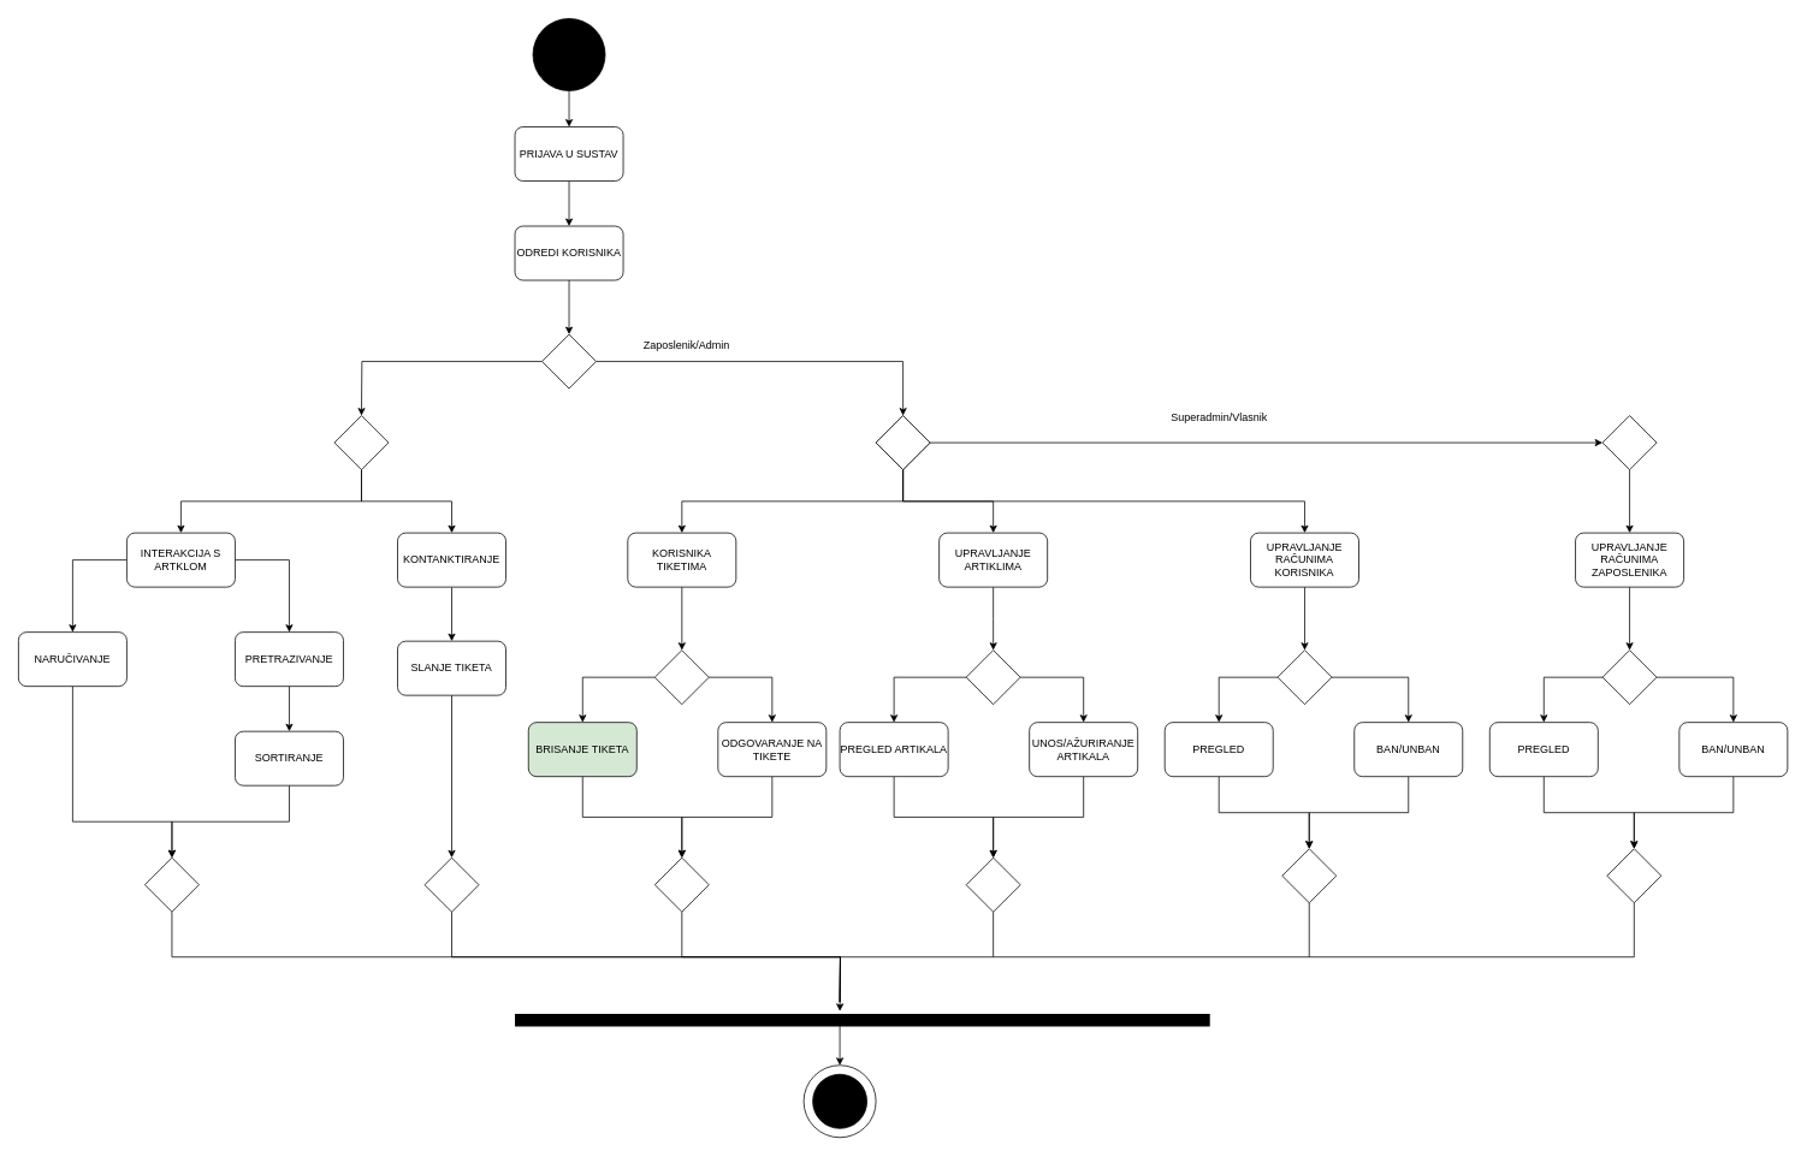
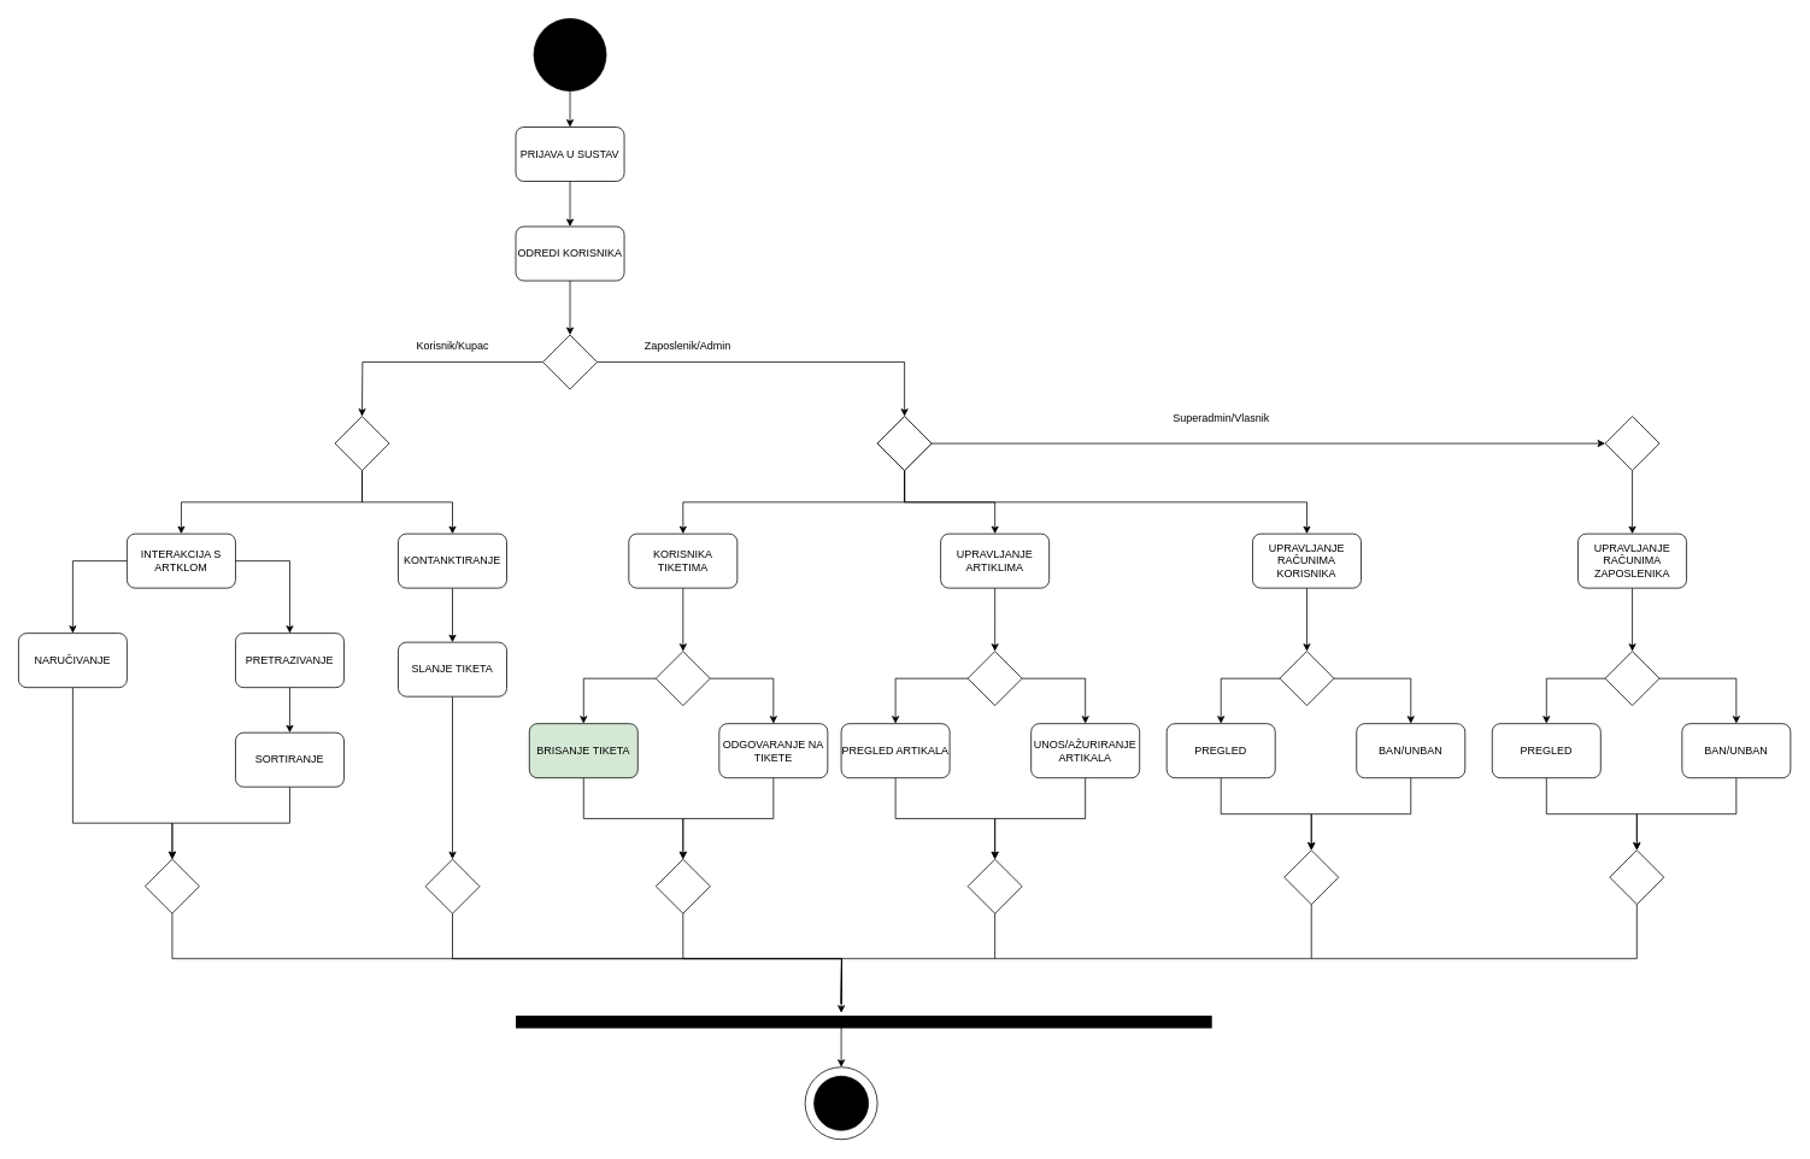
+ <mxCell id="17" value="Korisnik/Kupac" style="text;html=1;align=center;verticalAlign=middle;resizable=0;points=[];autosize=1;strokeColor=none;fillColor=none;" parent="1" vertex="1"><mxGeometry x="450" y="368" width="100" height="30" as="geometry" /></mxCell>
